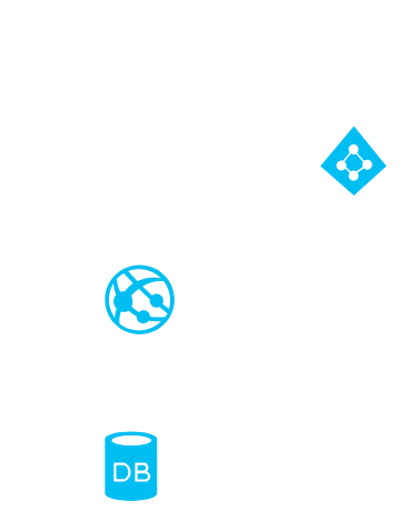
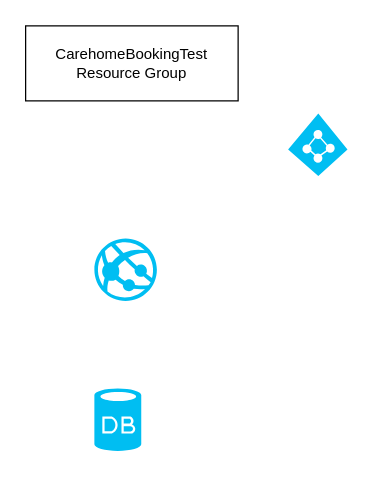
+ <mxCell id="5" value="CarehomeBookingTest Resource Group" style="rounded=0;whiteSpace=wrap;html=1;" vertex="1" parent="1"><mxGeometry x="20" y="20" width="170" height="60" as="geometry" /></mxCell>
